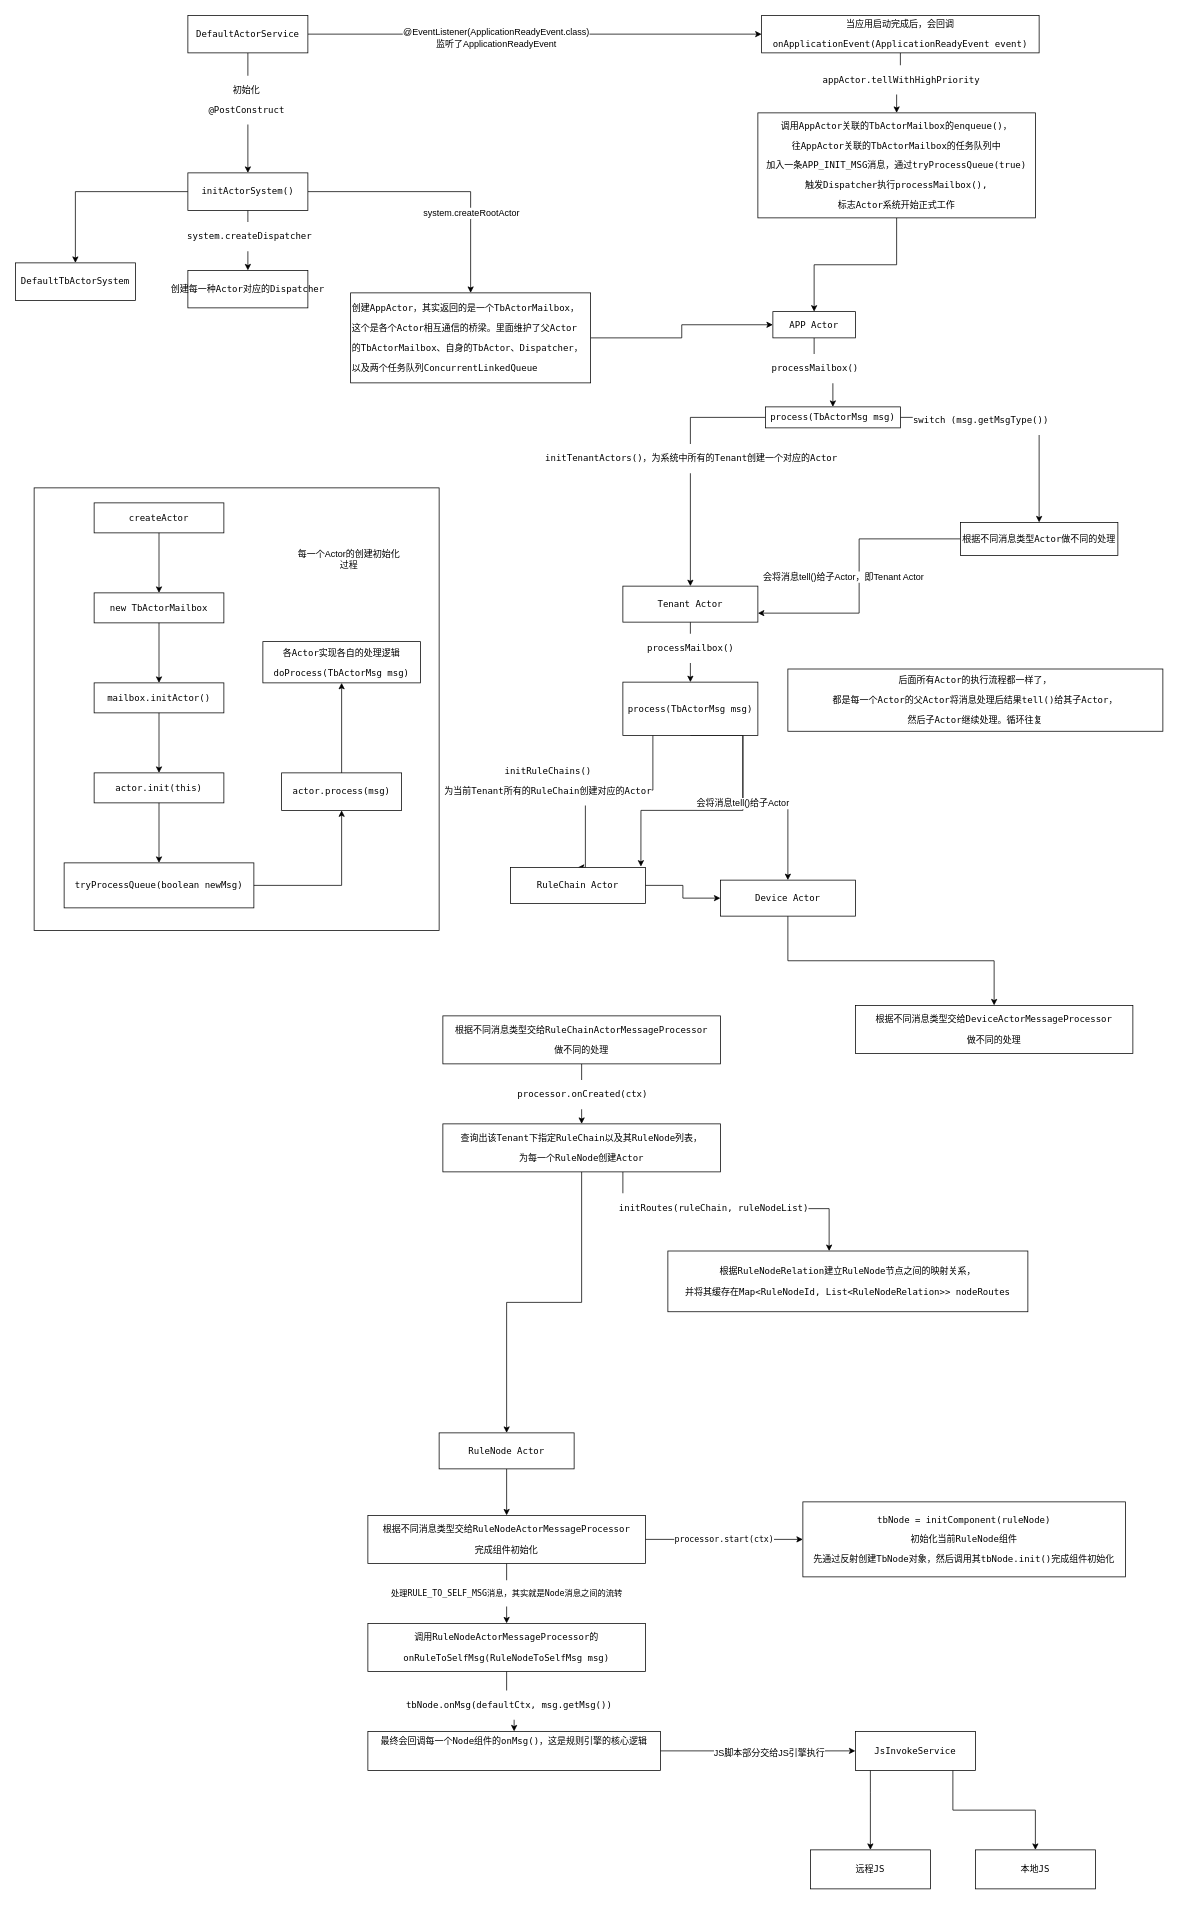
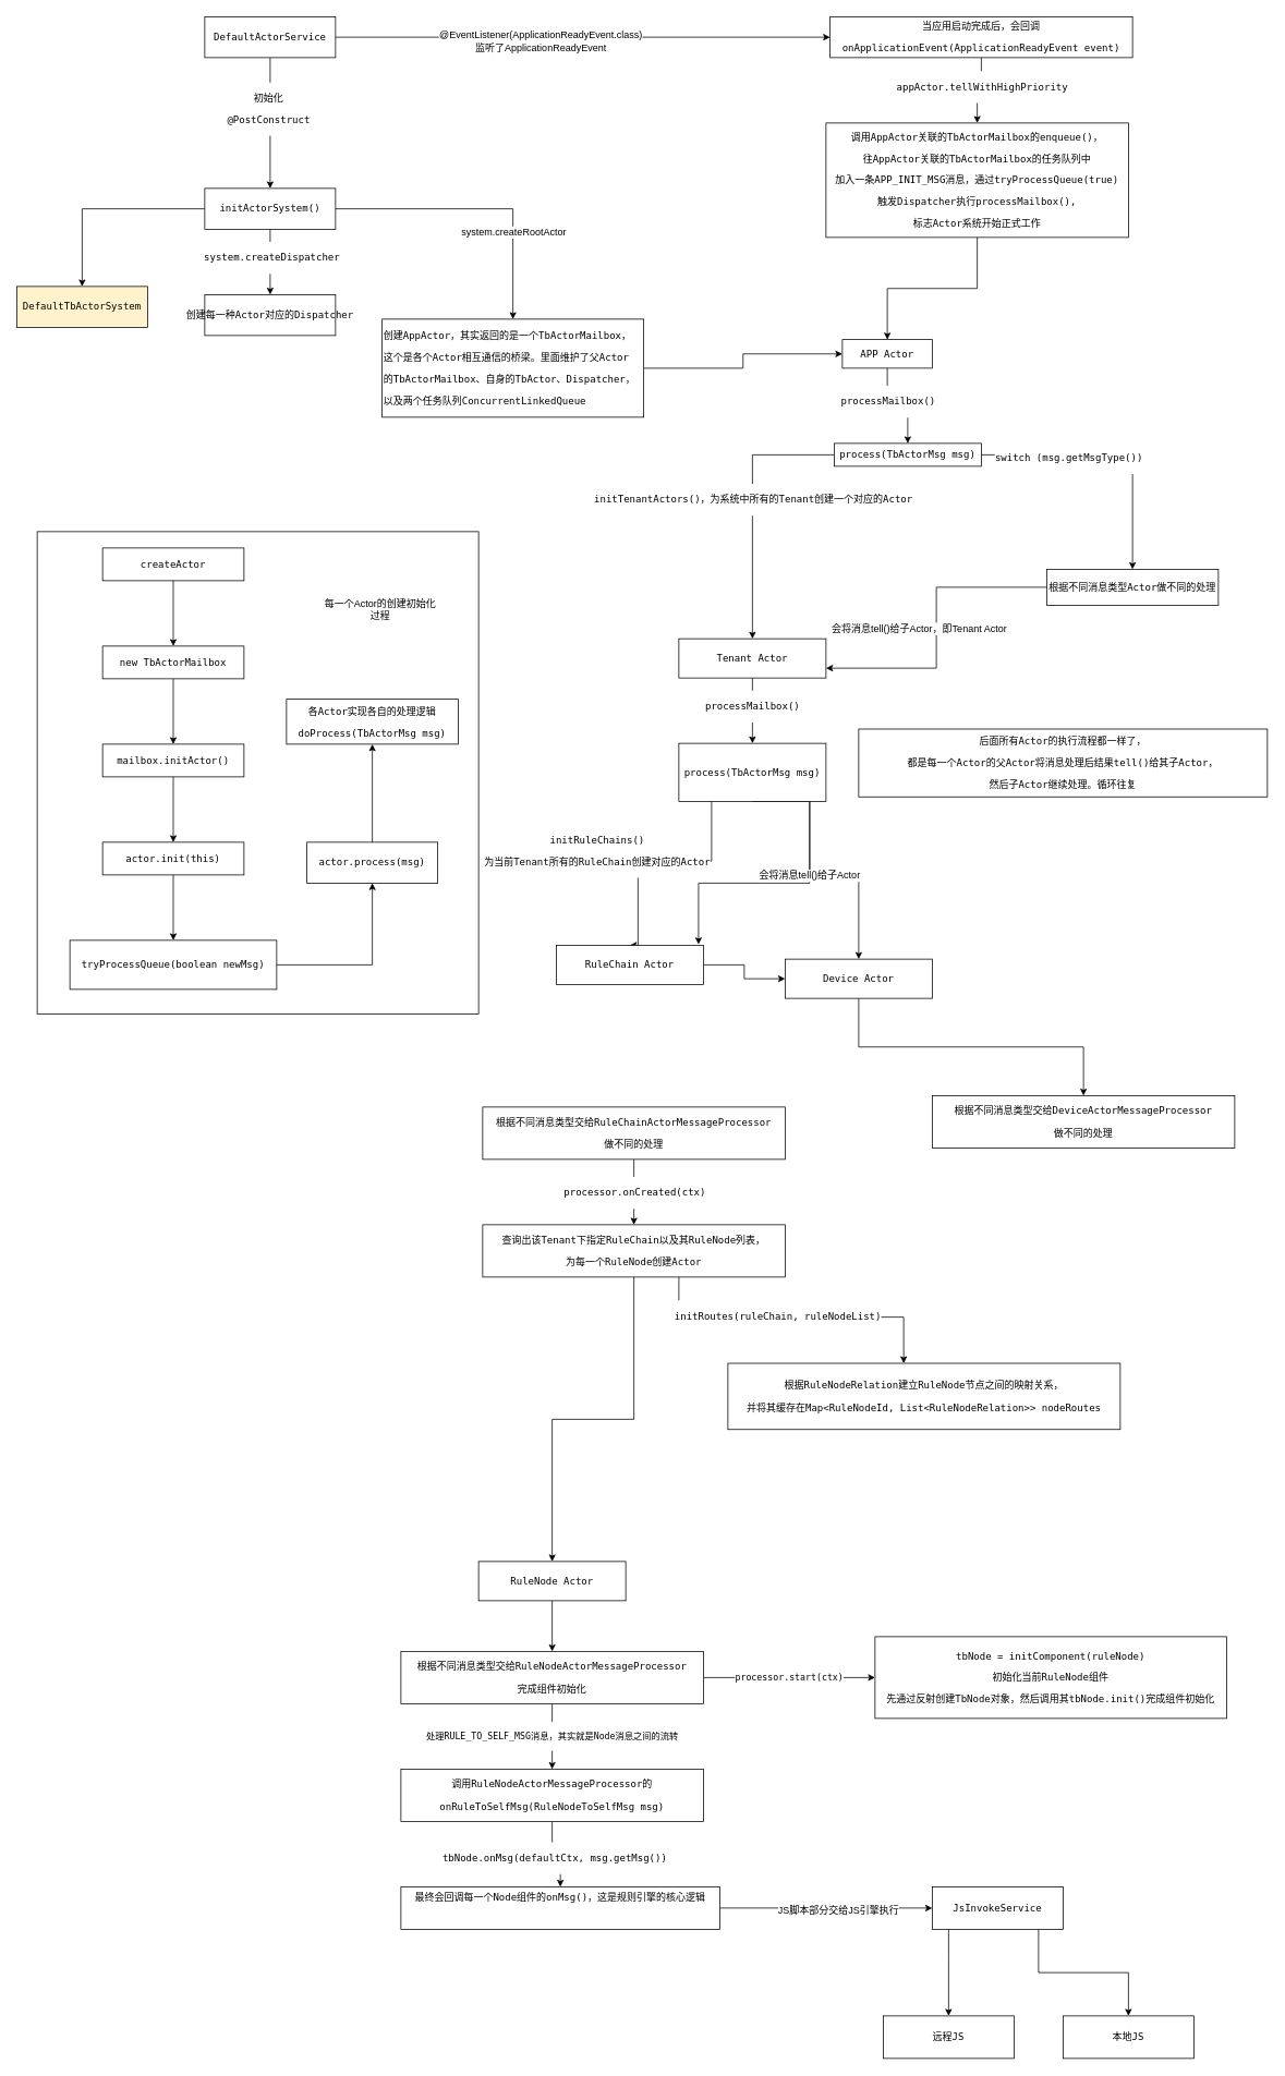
- <mxCell id="42" value="&lt;pre&gt;&lt;pre&gt;&lt;pre&gt;DefaultTbActorSystem&lt;/pre&gt;&lt;/pre&gt;&lt;/pre&gt;" style="rounded=0;whiteSpace=wrap;html=1;" vertex="1" parent="1"><mxGeometry x="20" y="350" width="160" height="50" as="geometry" /></mxCell>
+ <mxCell id="42" value="&lt;pre&gt;&lt;pre&gt;&lt;pre&gt;DefaultTbActorSystem&lt;/pre&gt;&lt;/pre&gt;&lt;/pre&gt;" style="rounded=0;whiteSpace=wrap;html=1;fillColor=#fff2cc;" vertex="1" parent="1"><mxGeometry x="20" y="350" width="160" height="50" as="geometry" /></mxCell>
